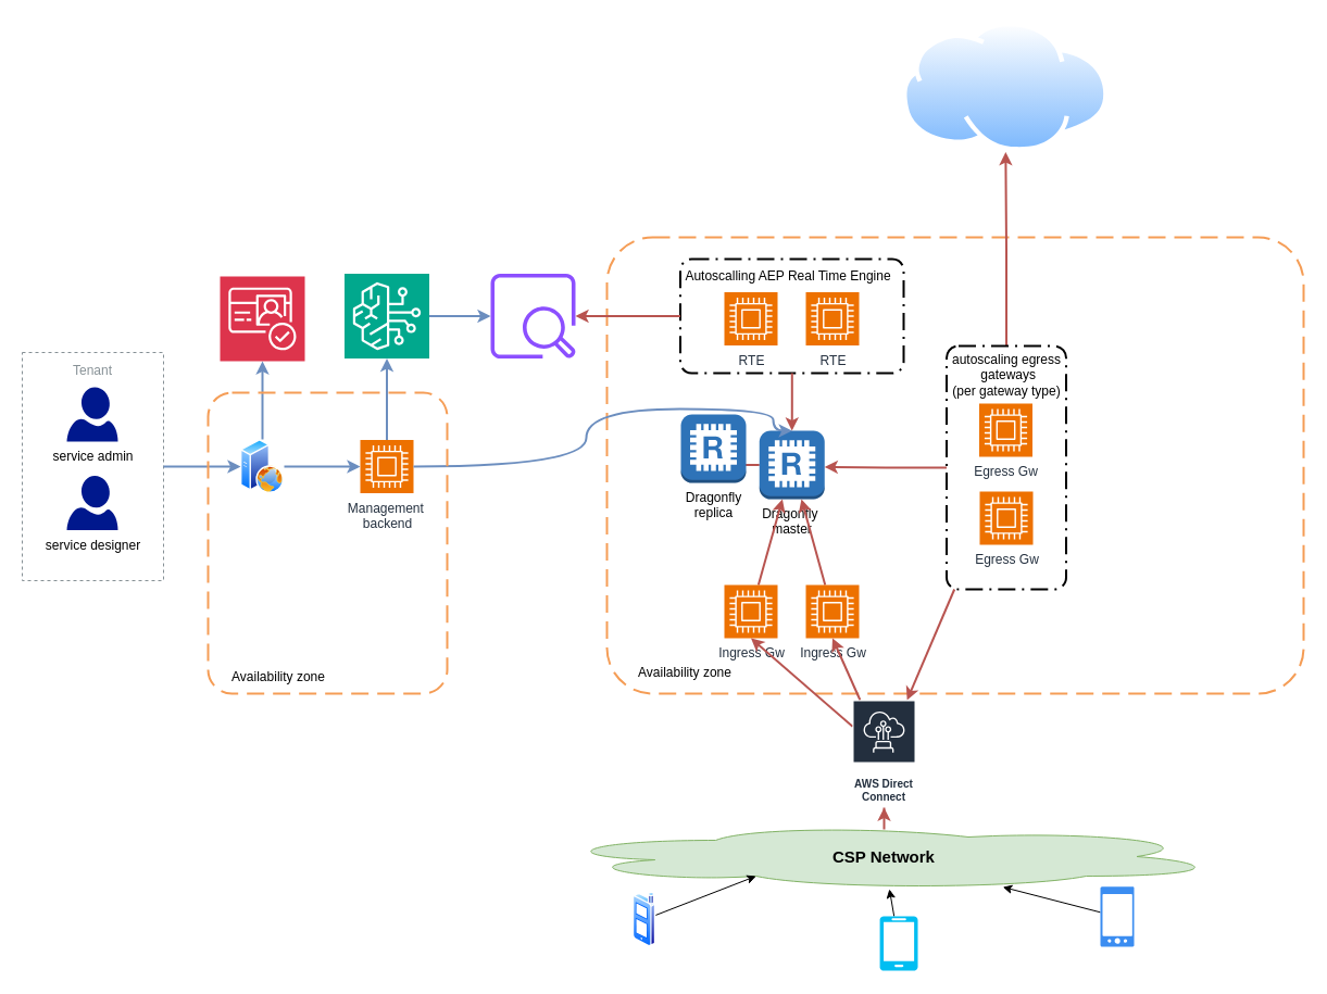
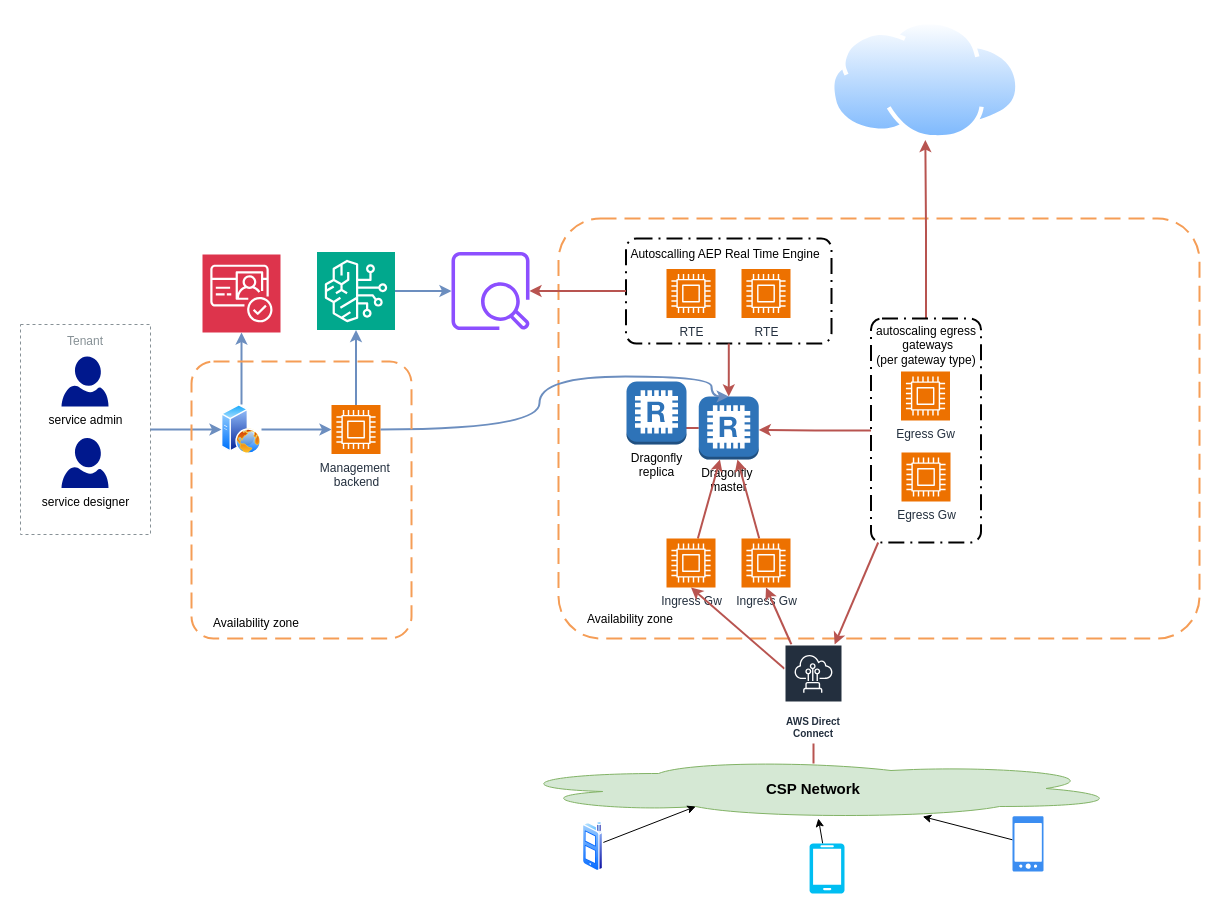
- <mxCell id="27" style="edgeStyle=orthogonalEdgeStyle;rounded=0;orthogonalLoop=1;jettySize=auto;html=1;fillColor=#f8cecc;strokeColor=#b85450;strokeWidth=2;" parent="1" source="28" target="51" edge="1"><mxGeometry relative="1" as="geometry" /></mxCell>
+ <mxCell id="27" style="edgeStyle=orthogonalEdgeStyle;rounded=0;orthogonalLoop=1;jettySize=auto;html=1;fillColor=#f8cecc;strokeColor=#b85450;strokeWidth=2;endArrow=none;" parent="1" source="28" target="51" edge="1"><mxGeometry relative="1" as="geometry" /></mxCell>
